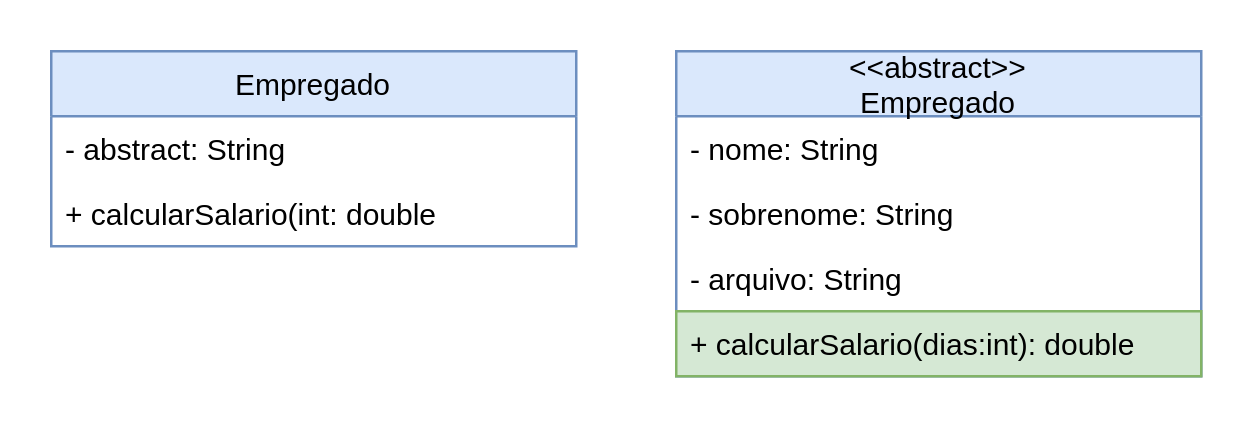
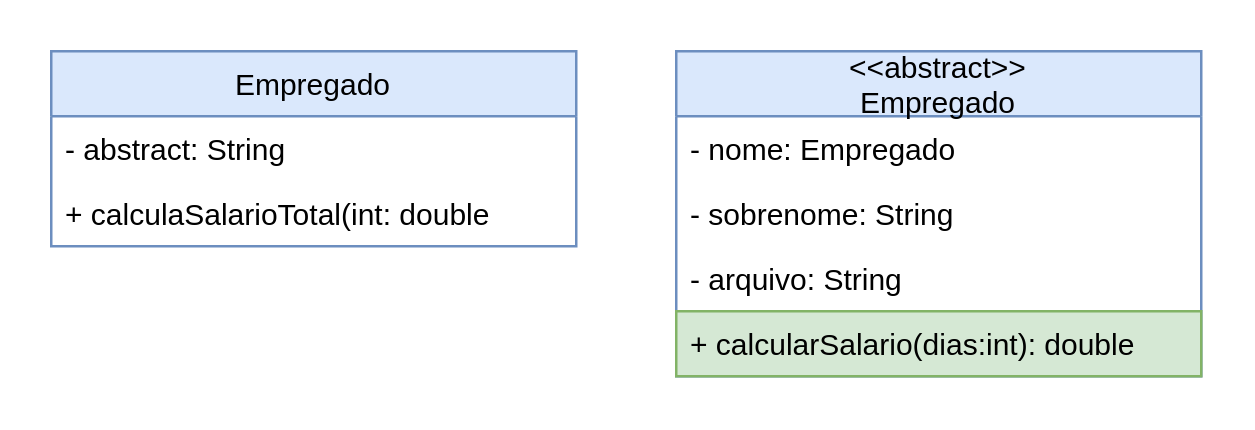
- <mxCell id="6" value="- nome: String" style="text;strokeColor=none;fillColor=none;align=left;verticalAlign=top;spacingLeft=4;spacingRight=4;overflow=hidden;rotatable=0;points=[[0,0.5],[1,0.5]];portConstraint=eastwest;" vertex="1" parent="5"><mxGeometry y="26" width="210" height="26" as="geometry" /></mxCell>
+ <mxCell id="6" value="- nome: Empregado" style="text;strokeColor=none;fillColor=none;align=left;verticalAlign=top;spacingLeft=4;spacingRight=4;overflow=hidden;rotatable=0;points=[[0,0.5],[1,0.5]];portConstraint=eastwest;" vertex="1" parent="5"><mxGeometry y="26" width="210" height="26" as="geometry" /></mxCell>
- <mxCell id="4" value="+ calcularSalario(int: double" style="text;strokeColor=none;fillColor=none;align=left;verticalAlign=top;spacingLeft=4;spacingRight=4;overflow=hidden;rotatable=0;points=[[0,0.5],[1,0.5]];portConstraint=eastwest;" vertex="1" parent="2"><mxGeometry y="52" width="210" height="26" as="geometry" /></mxCell>
+ <mxCell id="4" value="+ calculaSalarioTotal(int: double" style="text;strokeColor=none;fillColor=none;align=left;verticalAlign=top;spacingLeft=4;spacingRight=4;overflow=hidden;rotatable=0;points=[[0,0.5],[1,0.5]];portConstraint=eastwest;" vertex="1" parent="2"><mxGeometry y="52" width="210" height="26" as="geometry" /></mxCell>
